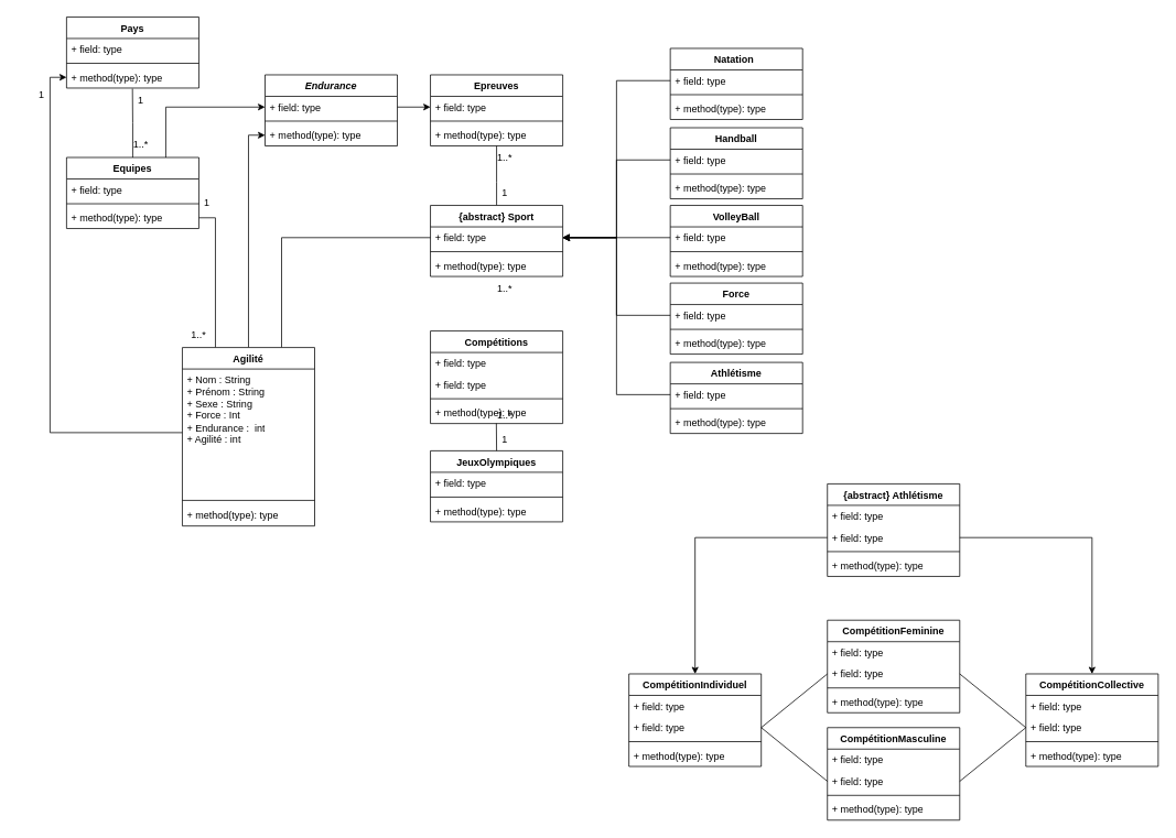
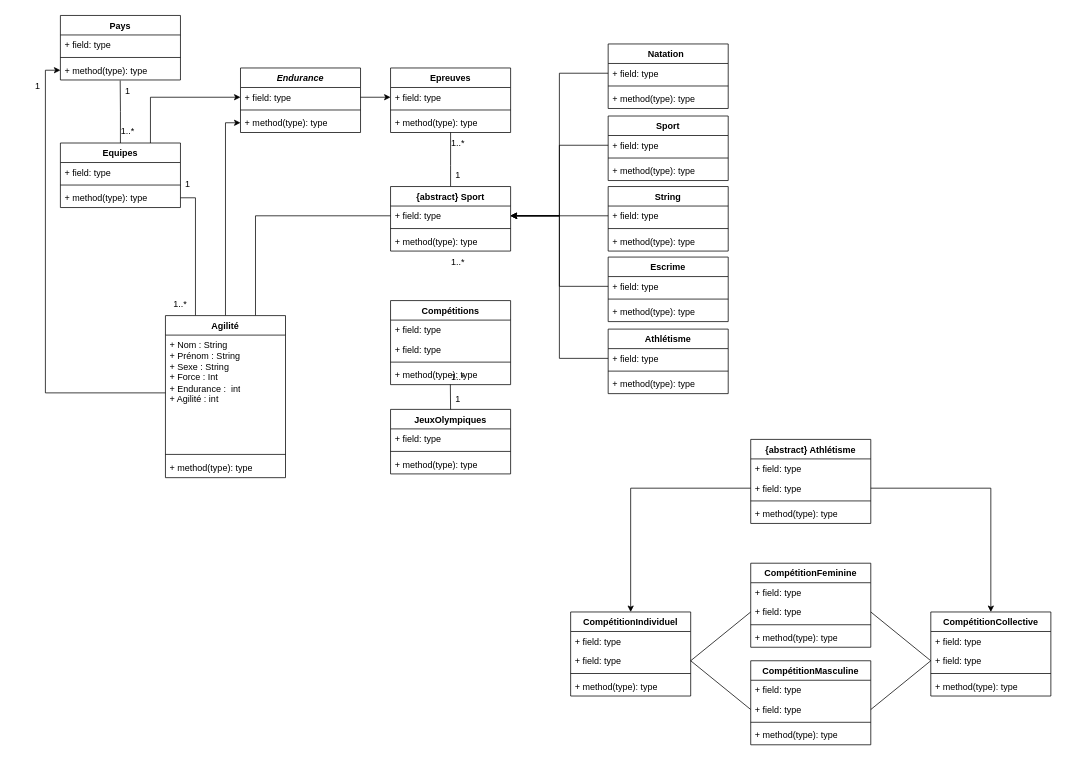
- <mxCell id="44" value="Handball" style="swimlane;fontStyle=1;align=center;verticalAlign=top;childLayout=stackLayout;horizontal=1;startSize=26;horizontalStack=0;resizeParent=1;resizeParentMax=0;resizeLast=0;collapsible=1;marginBottom=0;whiteSpace=wrap;html=1;" vertex="1" parent="1"><mxGeometry x="810" y="154" width="160" height="86" as="geometry" /></mxCell>
+ <mxCell id="44" value="Sport" style="swimlane;fontStyle=1;align=center;verticalAlign=top;childLayout=stackLayout;horizontal=1;startSize=26;horizontalStack=0;resizeParent=1;resizeParentMax=0;resizeLast=0;collapsible=1;marginBottom=0;whiteSpace=wrap;html=1;" vertex="1" parent="1"><mxGeometry x="810" y="154" width="160" height="86" as="geometry" /></mxCell>
- <mxCell id="48" value="&lt;div&gt;VolleyBall&lt;/div&gt;" style="swimlane;fontStyle=1;align=center;verticalAlign=top;childLayout=stackLayout;horizontal=1;startSize=26;horizontalStack=0;resizeParent=1;resizeParentMax=0;resizeLast=0;collapsible=1;marginBottom=0;whiteSpace=wrap;html=1;" vertex="1" parent="1"><mxGeometry x="810" y="248" width="160" height="86" as="geometry" /></mxCell>
+ <mxCell id="48" value="&lt;div&gt;String&lt;/div&gt;" style="swimlane;fontStyle=1;align=center;verticalAlign=top;childLayout=stackLayout;horizontal=1;startSize=26;horizontalStack=0;resizeParent=1;resizeParentMax=0;resizeLast=0;collapsible=1;marginBottom=0;whiteSpace=wrap;html=1;" vertex="1" parent="1"><mxGeometry x="810" y="248" width="160" height="86" as="geometry" /></mxCell>
- <mxCell id="52" value="Force" style="swimlane;fontStyle=1;align=center;verticalAlign=top;childLayout=stackLayout;horizontal=1;startSize=26;horizontalStack=0;resizeParent=1;resizeParentMax=0;resizeLast=0;collapsible=1;marginBottom=0;whiteSpace=wrap;html=1;" vertex="1" parent="1"><mxGeometry x="810" y="342" width="160" height="86" as="geometry" /></mxCell>
+ <mxCell id="52" value="Escrime" style="swimlane;fontStyle=1;align=center;verticalAlign=top;childLayout=stackLayout;horizontal=1;startSize=26;horizontalStack=0;resizeParent=1;resizeParentMax=0;resizeLast=0;collapsible=1;marginBottom=0;whiteSpace=wrap;html=1;" vertex="1" parent="1"><mxGeometry x="810" y="342" width="160" height="86" as="geometry" /></mxCell>
